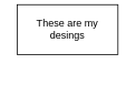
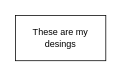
- <mxCell id="2" value="These are my desings" style="whiteSpace=wrap;html=1;" vertex="1" parent="1"><mxGeometry x="20" y="5" width="120" height="60" as="geometry" /></mxCell>
+ <mxCell id="2" value="These are my desings" style="whiteSpace=wrap;html=1;" vertex="1" parent="1"><mxGeometry x="20" y="20" width="120" height="60" as="geometry" /></mxCell>
